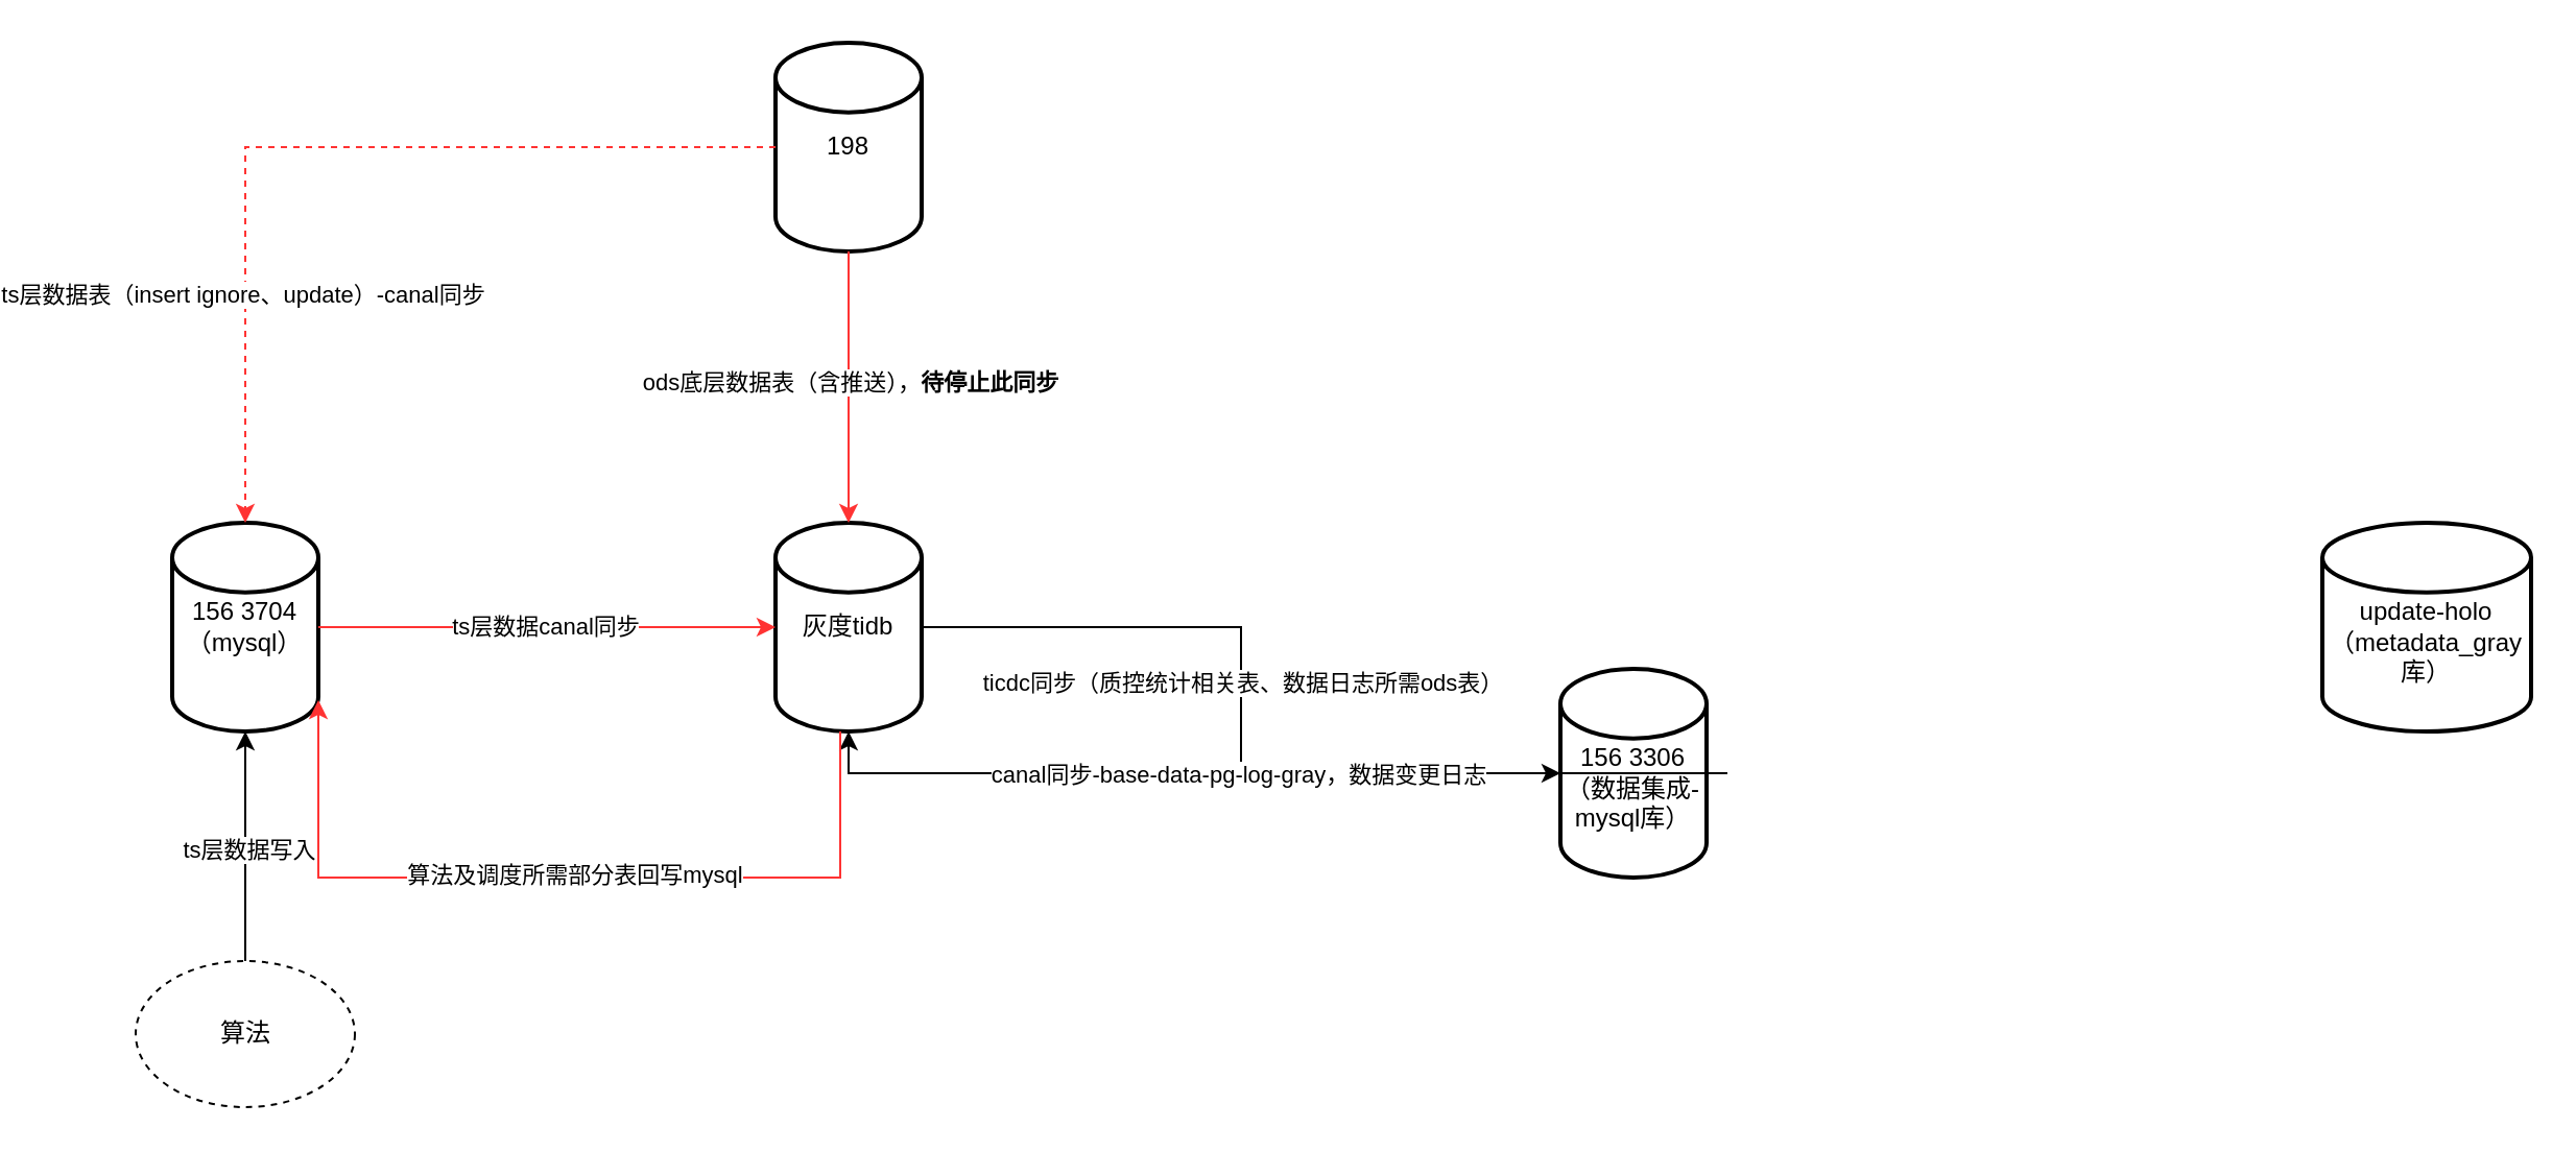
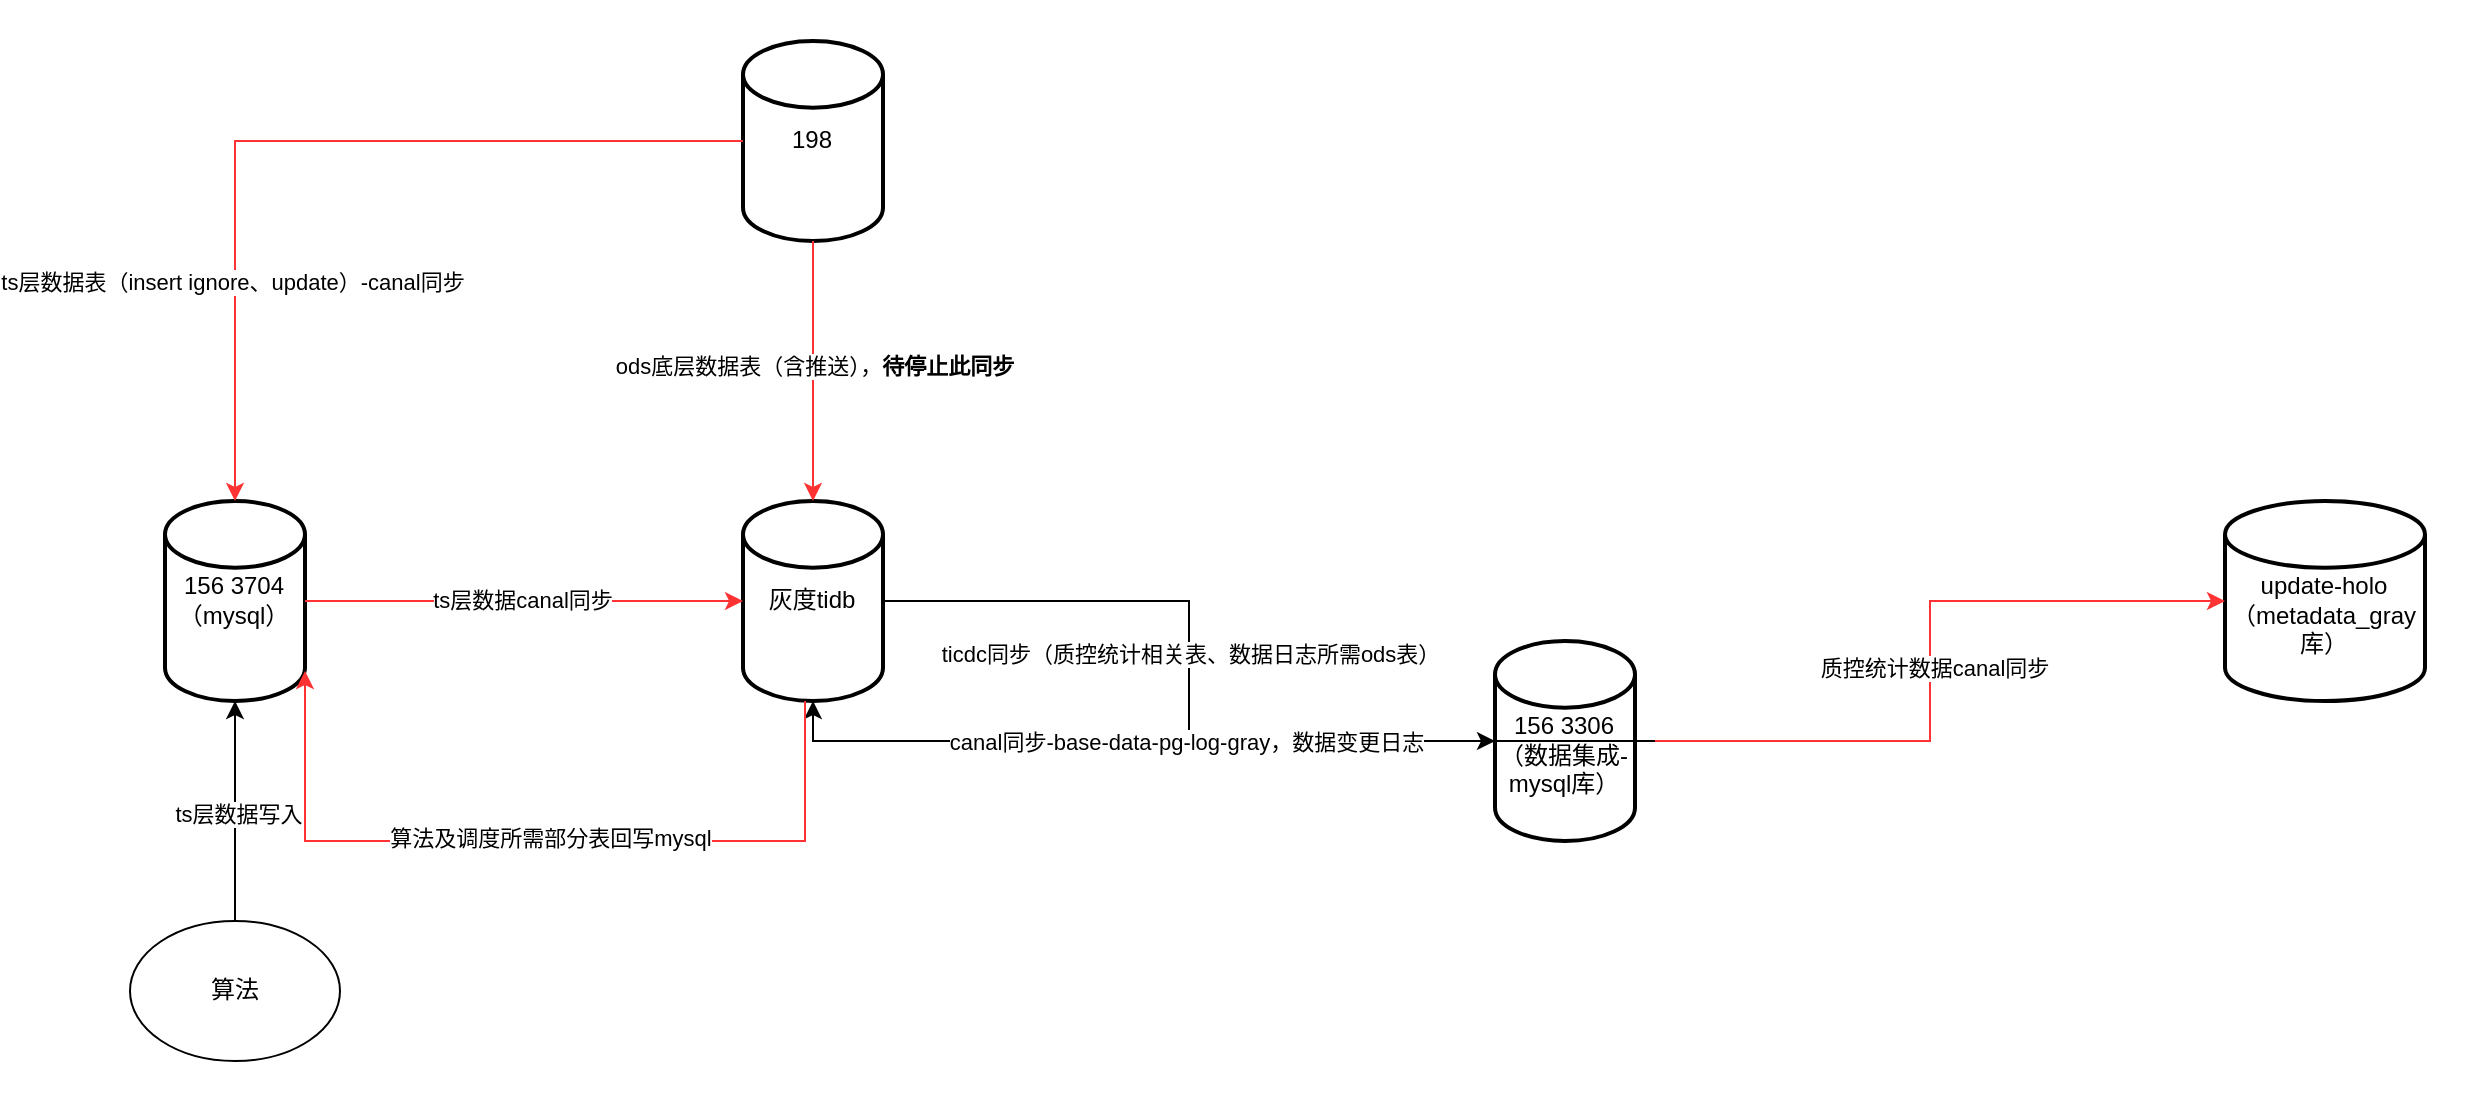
- <mxCell id="18" style="edgeStyle=orthogonalEdgeStyle;rounded=0;orthogonalLoop=1;jettySize=auto;html=1;entryX=0.5;entryY=0;entryDx=0;entryDy=0;entryPerimeter=0;strokeColor=#FF3333;dashed=1;" edge="1" parent="1" source="15" target="2"><mxGeometry relative="1" as="geometry" /></mxCell>
+ <mxCell id="18" style="edgeStyle=orthogonalEdgeStyle;rounded=0;orthogonalLoop=1;jettySize=auto;html=1;entryX=0.5;entryY=0;entryDx=0;entryDy=0;entryPerimeter=0;strokeColor=#FF3333;" edge="1" parent="1" source="15" target="2"><mxGeometry relative="1" as="geometry" /></mxCell>
+ <mxCell id="13" style="edgeStyle=orthogonalEdgeStyle;rounded=0;orthogonalLoop=1;jettySize=auto;html=1;entryX=0;entryY=0.5;entryDx=0;entryDy=0;entryPerimeter=0;strokeColor=#FF3333;" edge="1" parent="1" source="3" target="12"><mxGeometry relative="1" as="geometry" /></mxCell>
+ <mxCell id="14" value="质控统计数据canal同步" style="edgeLabel;html=1;align=center;verticalAlign=middle;resizable=0;points=[];" vertex="1" connectable="0" parent="13"><mxGeometry x="0.01" y="-2" relative="1" as="geometry"><mxPoint as="offset" /></mxGeometry></mxCell>
- <mxCell id="4" value="算法" style="ellipse;whiteSpace=wrap;html=1;dashed=1;" vertex="1" parent="1"><mxGeometry x="20.5" y="460" width="105" height="70" as="geometry" /></mxCell>
+ <mxCell id="4" value="算法" style="ellipse;whiteSpace=wrap;html=1;" vertex="1" parent="1"><mxGeometry x="20.5" y="460" width="105" height="70" as="geometry" /></mxCell>
